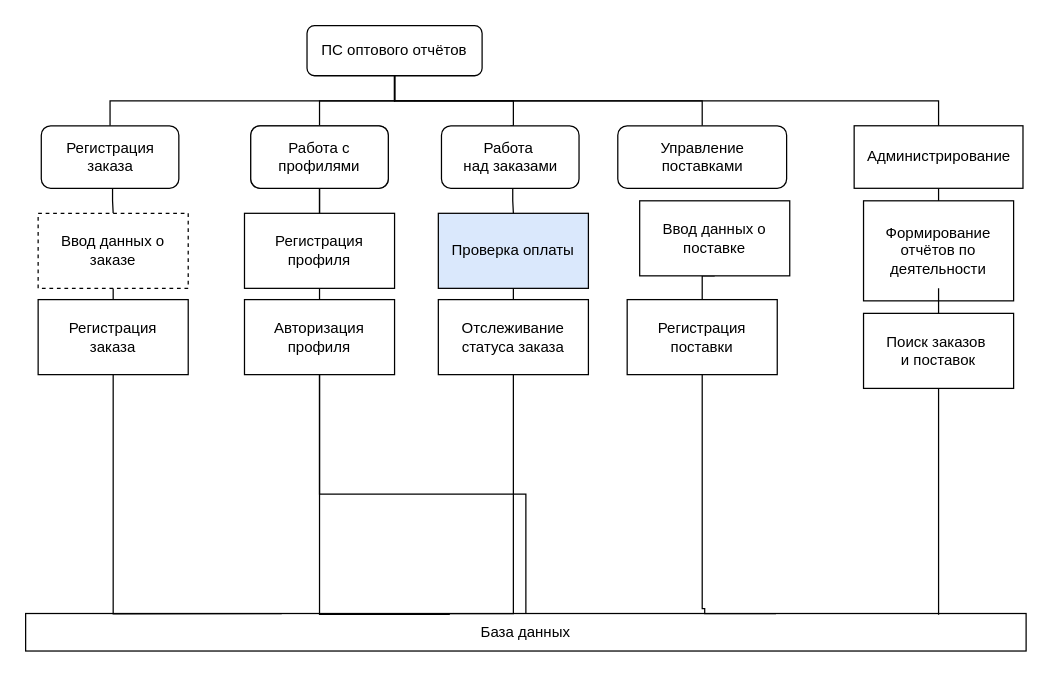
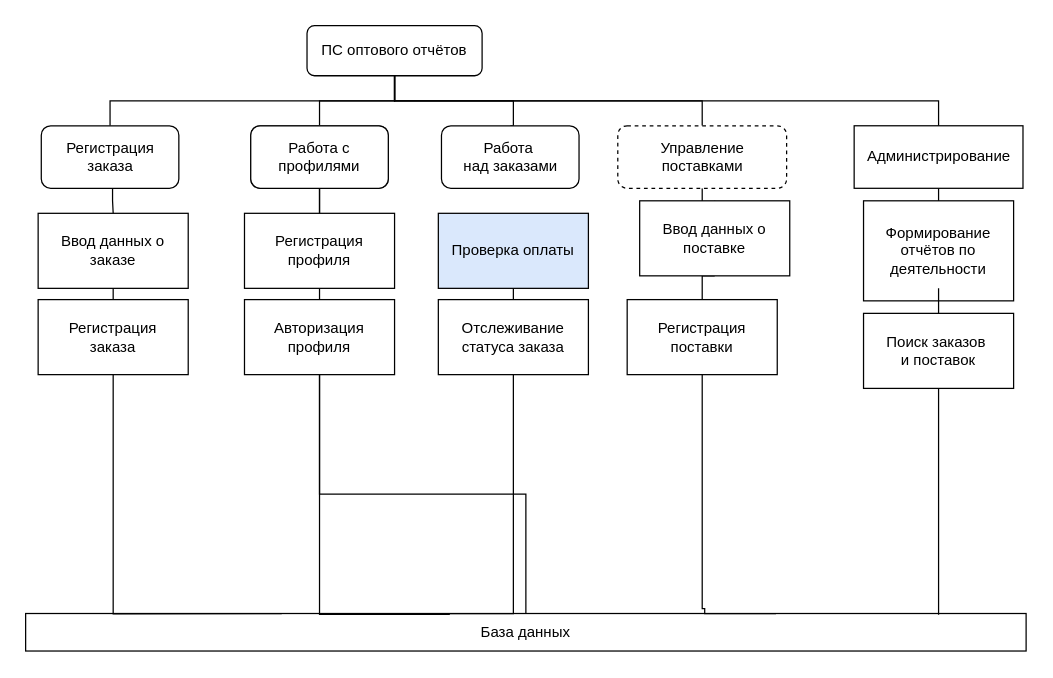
- <mxCell id="9" value="Управление поставками" style="rounded=1;whiteSpace=wrap;html=1;" parent="1" vertex="1"><mxGeometry x="493.5" y="100" width="135" height="50" as="geometry" /></mxCell>
+ <mxCell id="9" value="Управление поставками" style="rounded=1;whiteSpace=wrap;html=1;dashed=1;" parent="1" vertex="1"><mxGeometry x="493.5" y="100" width="135" height="50" as="geometry" /></mxCell>
+ <mxCell id="8" style="edgeStyle=orthogonalEdgeStyle;rounded=0;orthogonalLoop=1;jettySize=auto;html=1;entryX=0.5;entryY=0;entryDx=0;entryDy=0;endArrow=none;endFill=0;" parent="1" source="9" target="22" edge="1"><mxGeometry relative="1" as="geometry" /></mxCell>
- <mxCell id="12" style="edgeStyle=orthogonalEdgeStyle;rounded=0;orthogonalLoop=1;jettySize=auto;html=1;exitX=0.5;exitY=1;exitDx=0;exitDy=0;entryX=0.5;entryY=0;entryDx=0;entryDy=0;endArrow=none;endFill=0;" parent="1" source="13" target="18" edge="1"><mxGeometry relative="1" as="geometry"><Array as="points"><mxPoint x="409.51" y="150" /><mxPoint x="409.51" y="160" /></Array><mxPoint x="485" y="150" as="sourcePoint" /></mxGeometry></mxCell>
- <mxCell id="33" value="Ввод данных о заказе" style="rounded=0;whiteSpace=wrap;html=1;dashed=1;" parent="1" vertex="1"><mxGeometry x="30" y="170" width="120" height="60" as="geometry" /></mxCell>
+ <mxCell id="33" value="Ввод данных о заказе" style="rounded=0;whiteSpace=wrap;html=1;" parent="1" vertex="1"><mxGeometry x="30" y="170" width="120" height="60" as="geometry" /></mxCell>
